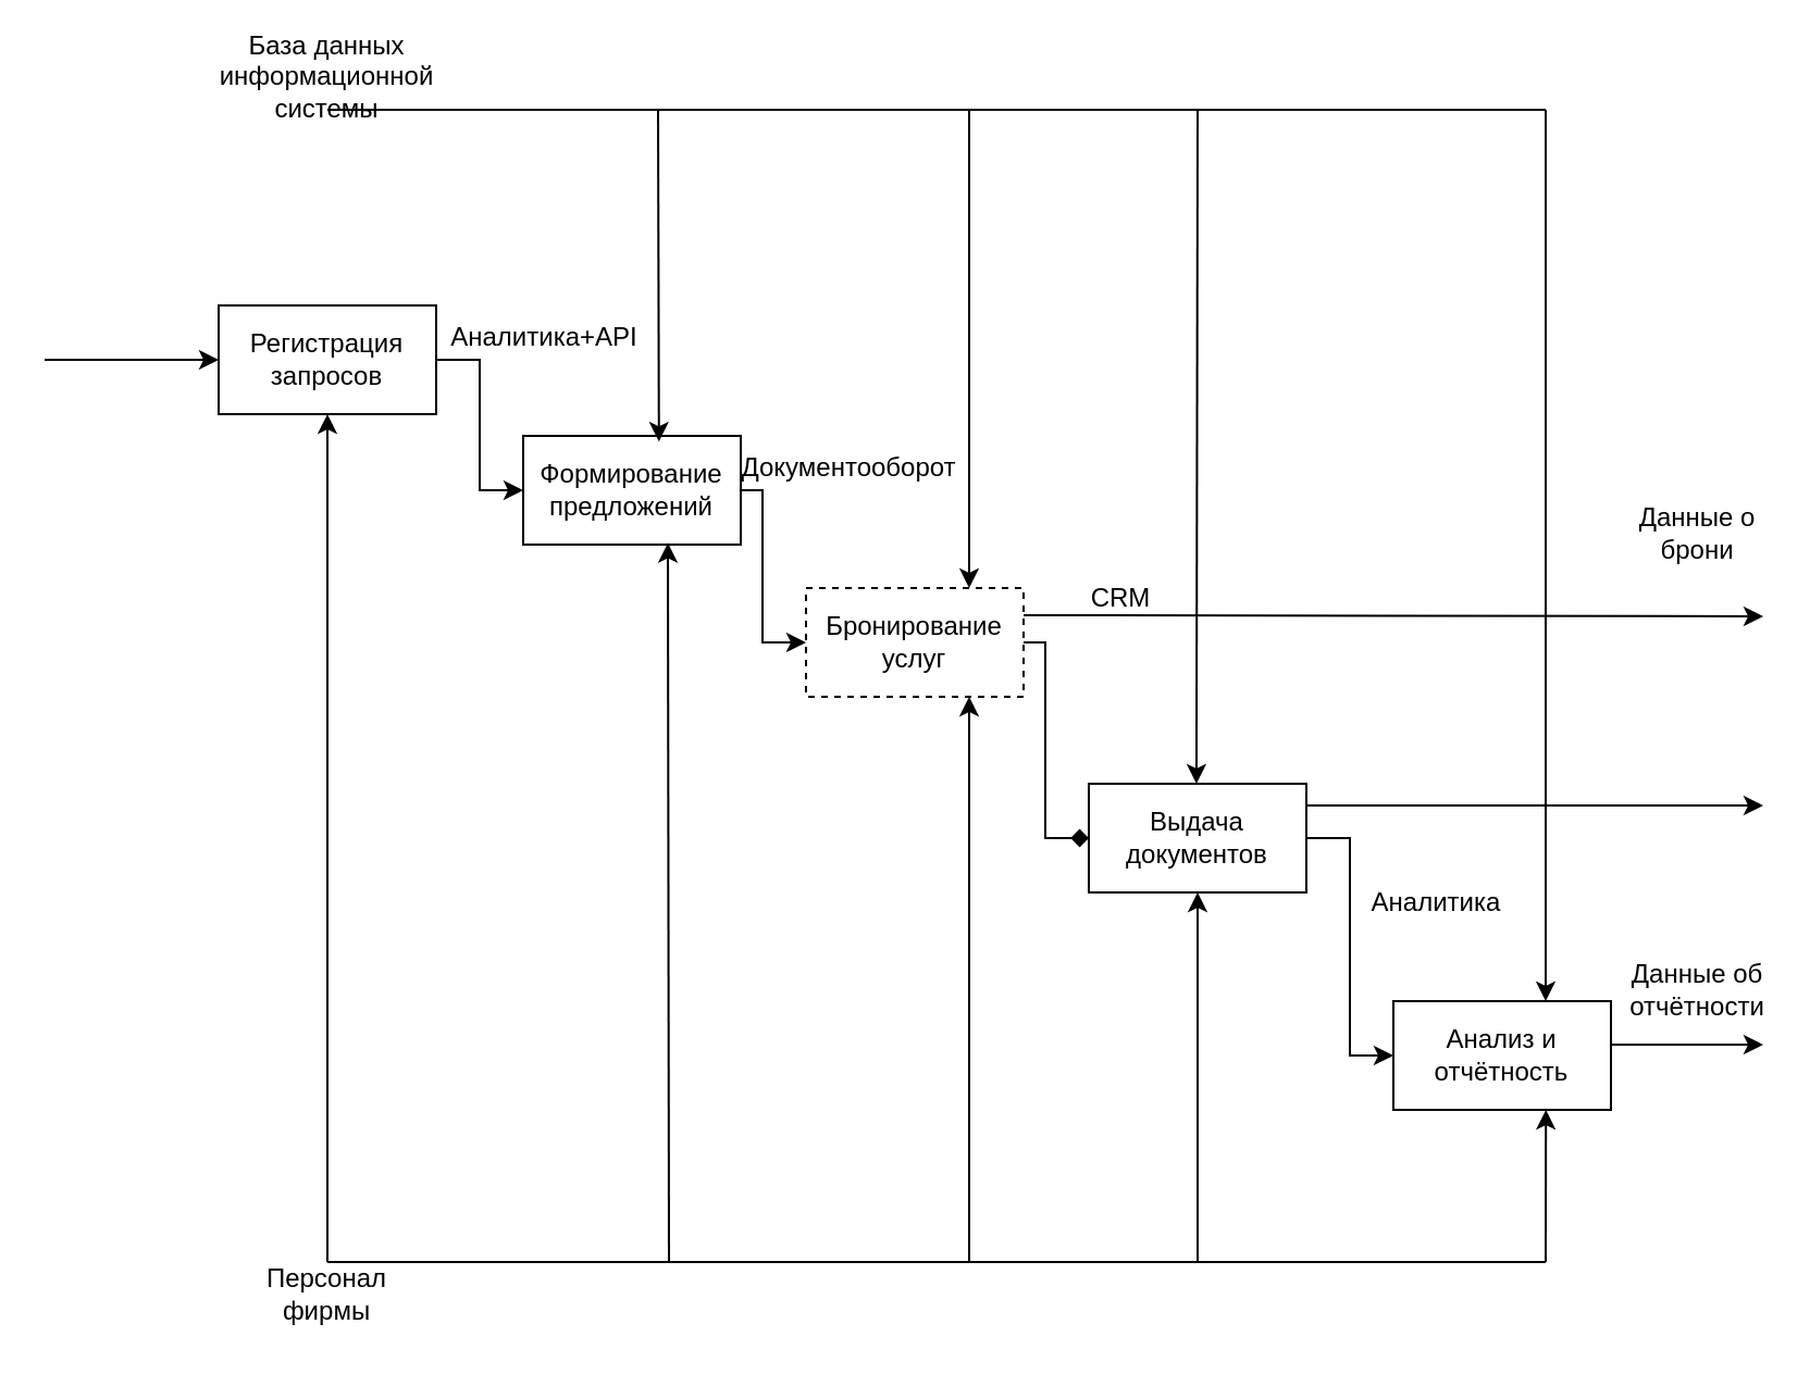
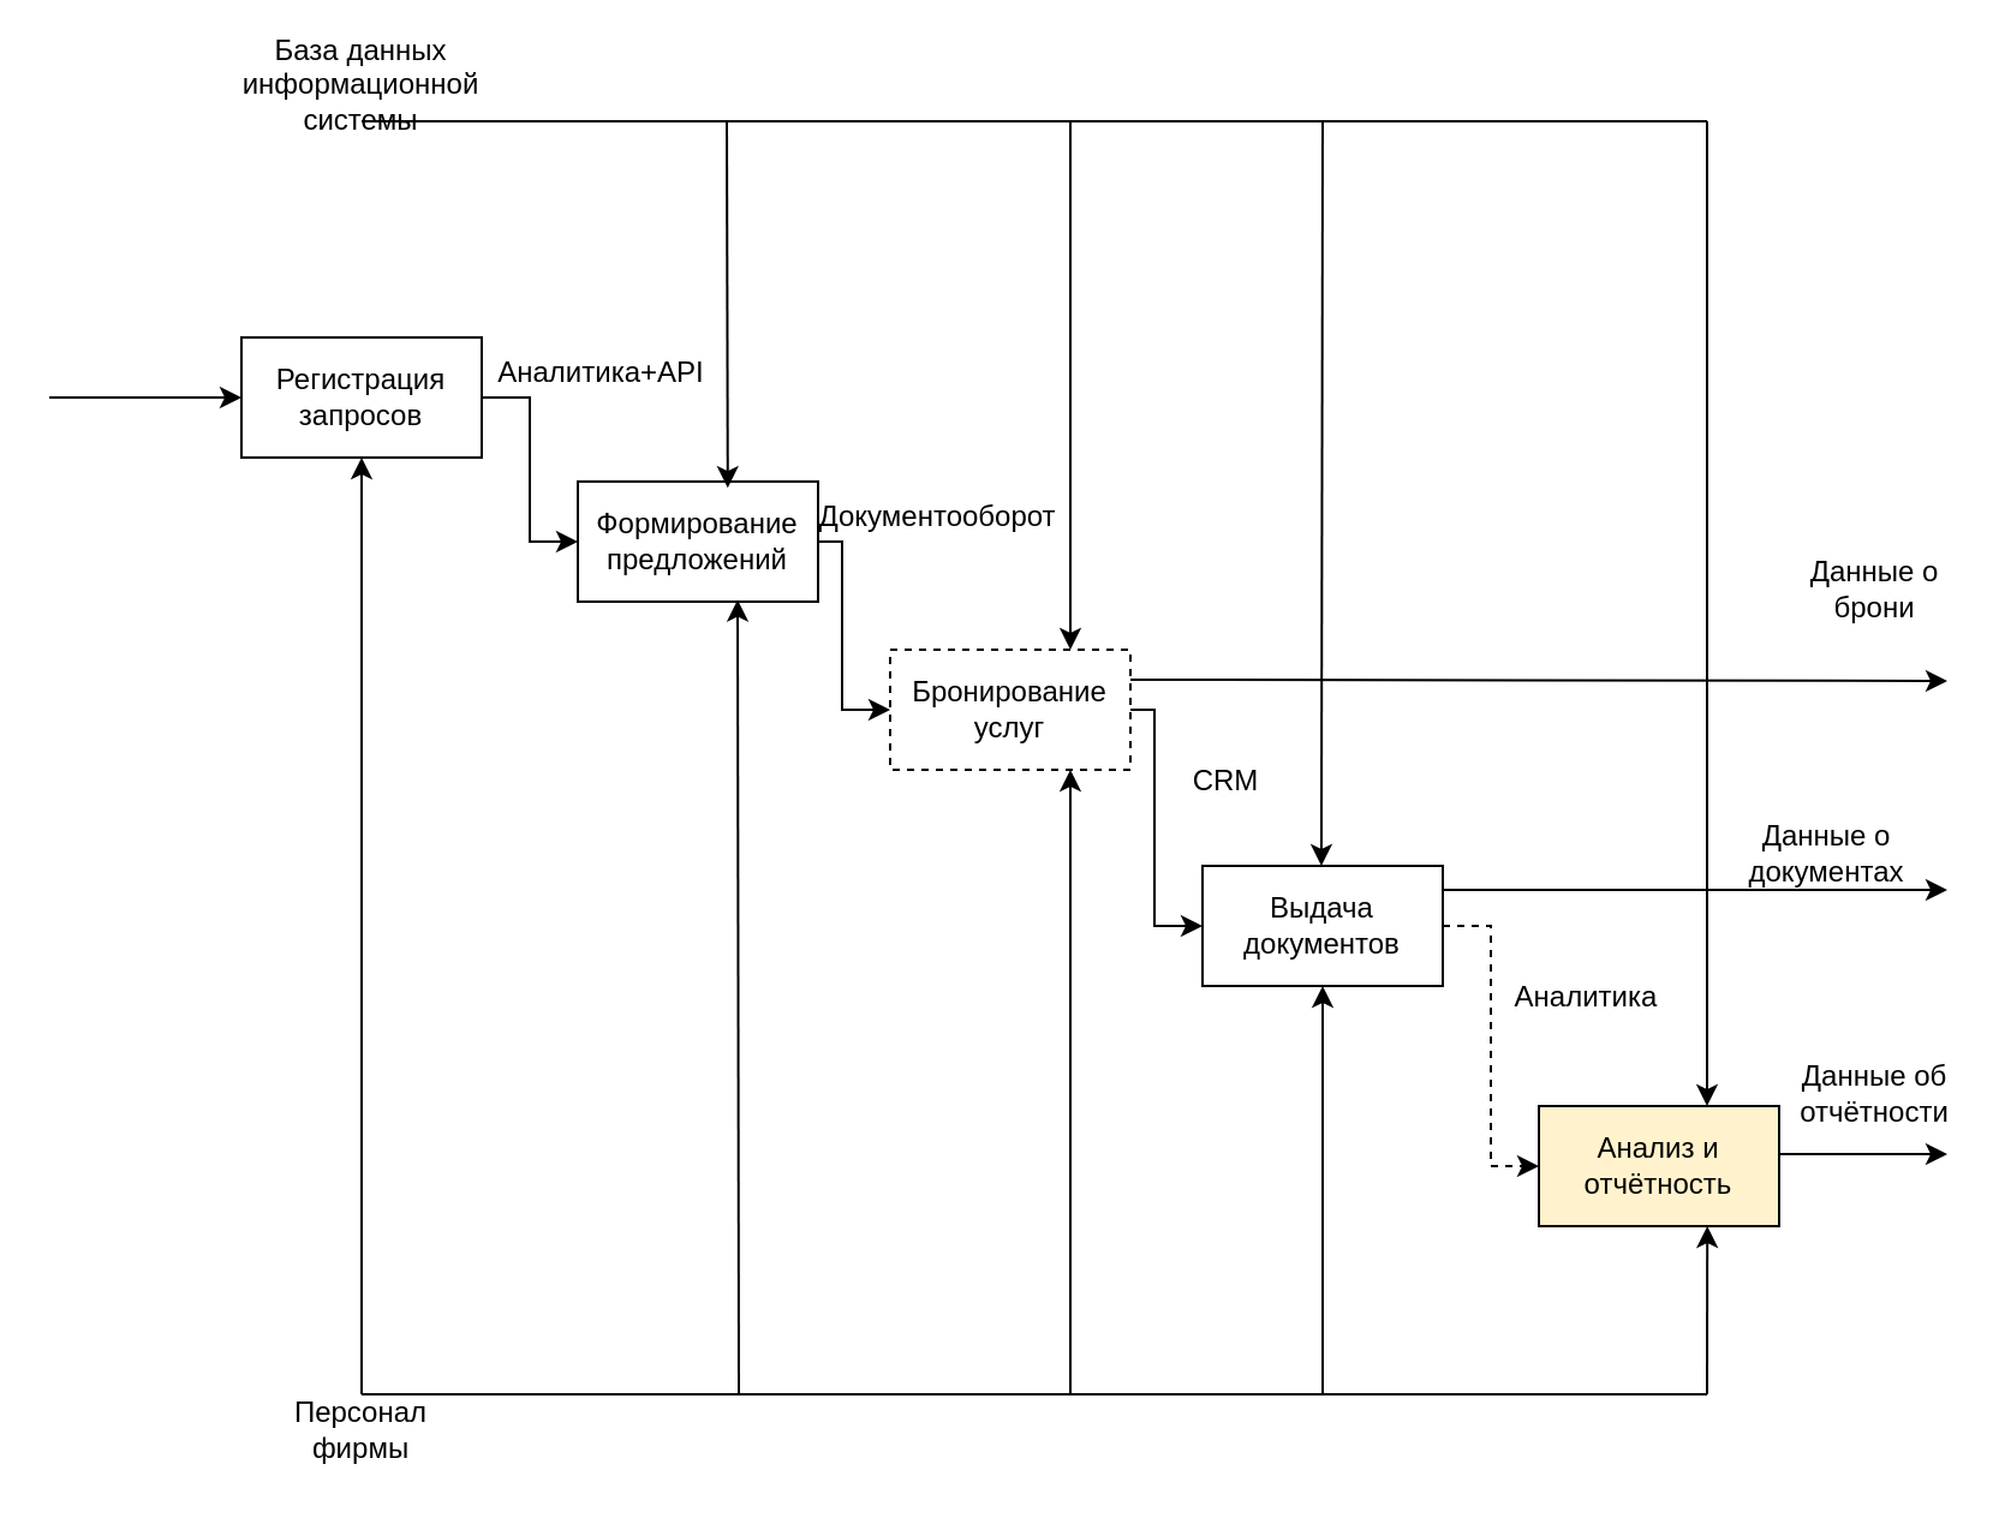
- <mxCell id="13" value="CRM" style="text;html=1;align=center;verticalAlign=middle;whiteSpace=wrap;rounded=0;" vertex="1" parent="1"><mxGeometry x="485" y="260" width="60" height="30" as="geometry" /></mxCell>
+ <mxCell id="13" value="CRM" style="text;html=1;align=center;verticalAlign=middle;whiteSpace=wrap;rounded=0;" vertex="1" parent="1"><mxGeometry x="480" y="310" width="60" height="30" as="geometry" /></mxCell>
+ <mxCell id="32" value="Данные о документах" style="text;html=1;align=center;verticalAlign=middle;whiteSpace=wrap;rounded=0;" vertex="1" parent="1"><mxGeometry x="730" y="340" width="60" height="30" as="geometry" /></mxCell>
- <mxCell id="6" style="edgeStyle=orthogonalEdgeStyle;rounded=0;orthogonalLoop=1;jettySize=auto;html=1;exitX=1;exitY=0.5;exitDx=0;exitDy=0;entryX=0;entryY=0.5;entryDx=0;entryDy=0;endArrow=diamond;" edge="1" parent="1" source="7" target="9"><mxGeometry relative="1" as="geometry"><Array as="points"><mxPoint x="480" y="295" /><mxPoint x="480" y="385" /></Array></mxGeometry></mxCell>
+ <mxCell id="6" style="edgeStyle=orthogonalEdgeStyle;rounded=0;orthogonalLoop=1;jettySize=auto;html=1;exitX=1;exitY=0.5;exitDx=0;exitDy=0;entryX=0;entryY=0.5;entryDx=0;entryDy=0;" edge="1" parent="1" source="7" target="9"><mxGeometry relative="1" as="geometry"><Array as="points"><mxPoint x="480" y="295" /><mxPoint x="480" y="385" /></Array></mxGeometry></mxCell>
- <mxCell id="8" style="edgeStyle=orthogonalEdgeStyle;rounded=0;orthogonalLoop=1;jettySize=auto;html=1;exitX=1;exitY=0.5;exitDx=0;exitDy=0;entryX=0;entryY=0.5;entryDx=0;entryDy=0;" edge="1" parent="1" source="9" target="10"><mxGeometry relative="1" as="geometry" /></mxCell>
+ <mxCell id="8" style="edgeStyle=orthogonalEdgeStyle;rounded=0;orthogonalLoop=1;jettySize=auto;html=1;exitX=1;exitY=0.5;exitDx=0;exitDy=0;entryX=0;entryY=0.5;entryDx=0;entryDy=0;dashed=1;" edge="1" parent="1" source="9" target="10"><mxGeometry relative="1" as="geometry" /></mxCell>
- <mxCell id="10" value="Анализ и отчётность" style="rounded=0;whiteSpace=wrap;html=1;" vertex="1" parent="1"><mxGeometry x="640" y="460" width="100" height="50" as="geometry" /></mxCell>
+ <mxCell id="10" value="Анализ и отчётность" style="rounded=0;whiteSpace=wrap;html=1;fillColor=#fff2cc;" vertex="1" parent="1"><mxGeometry x="640" y="460" width="100" height="50" as="geometry" /></mxCell>
